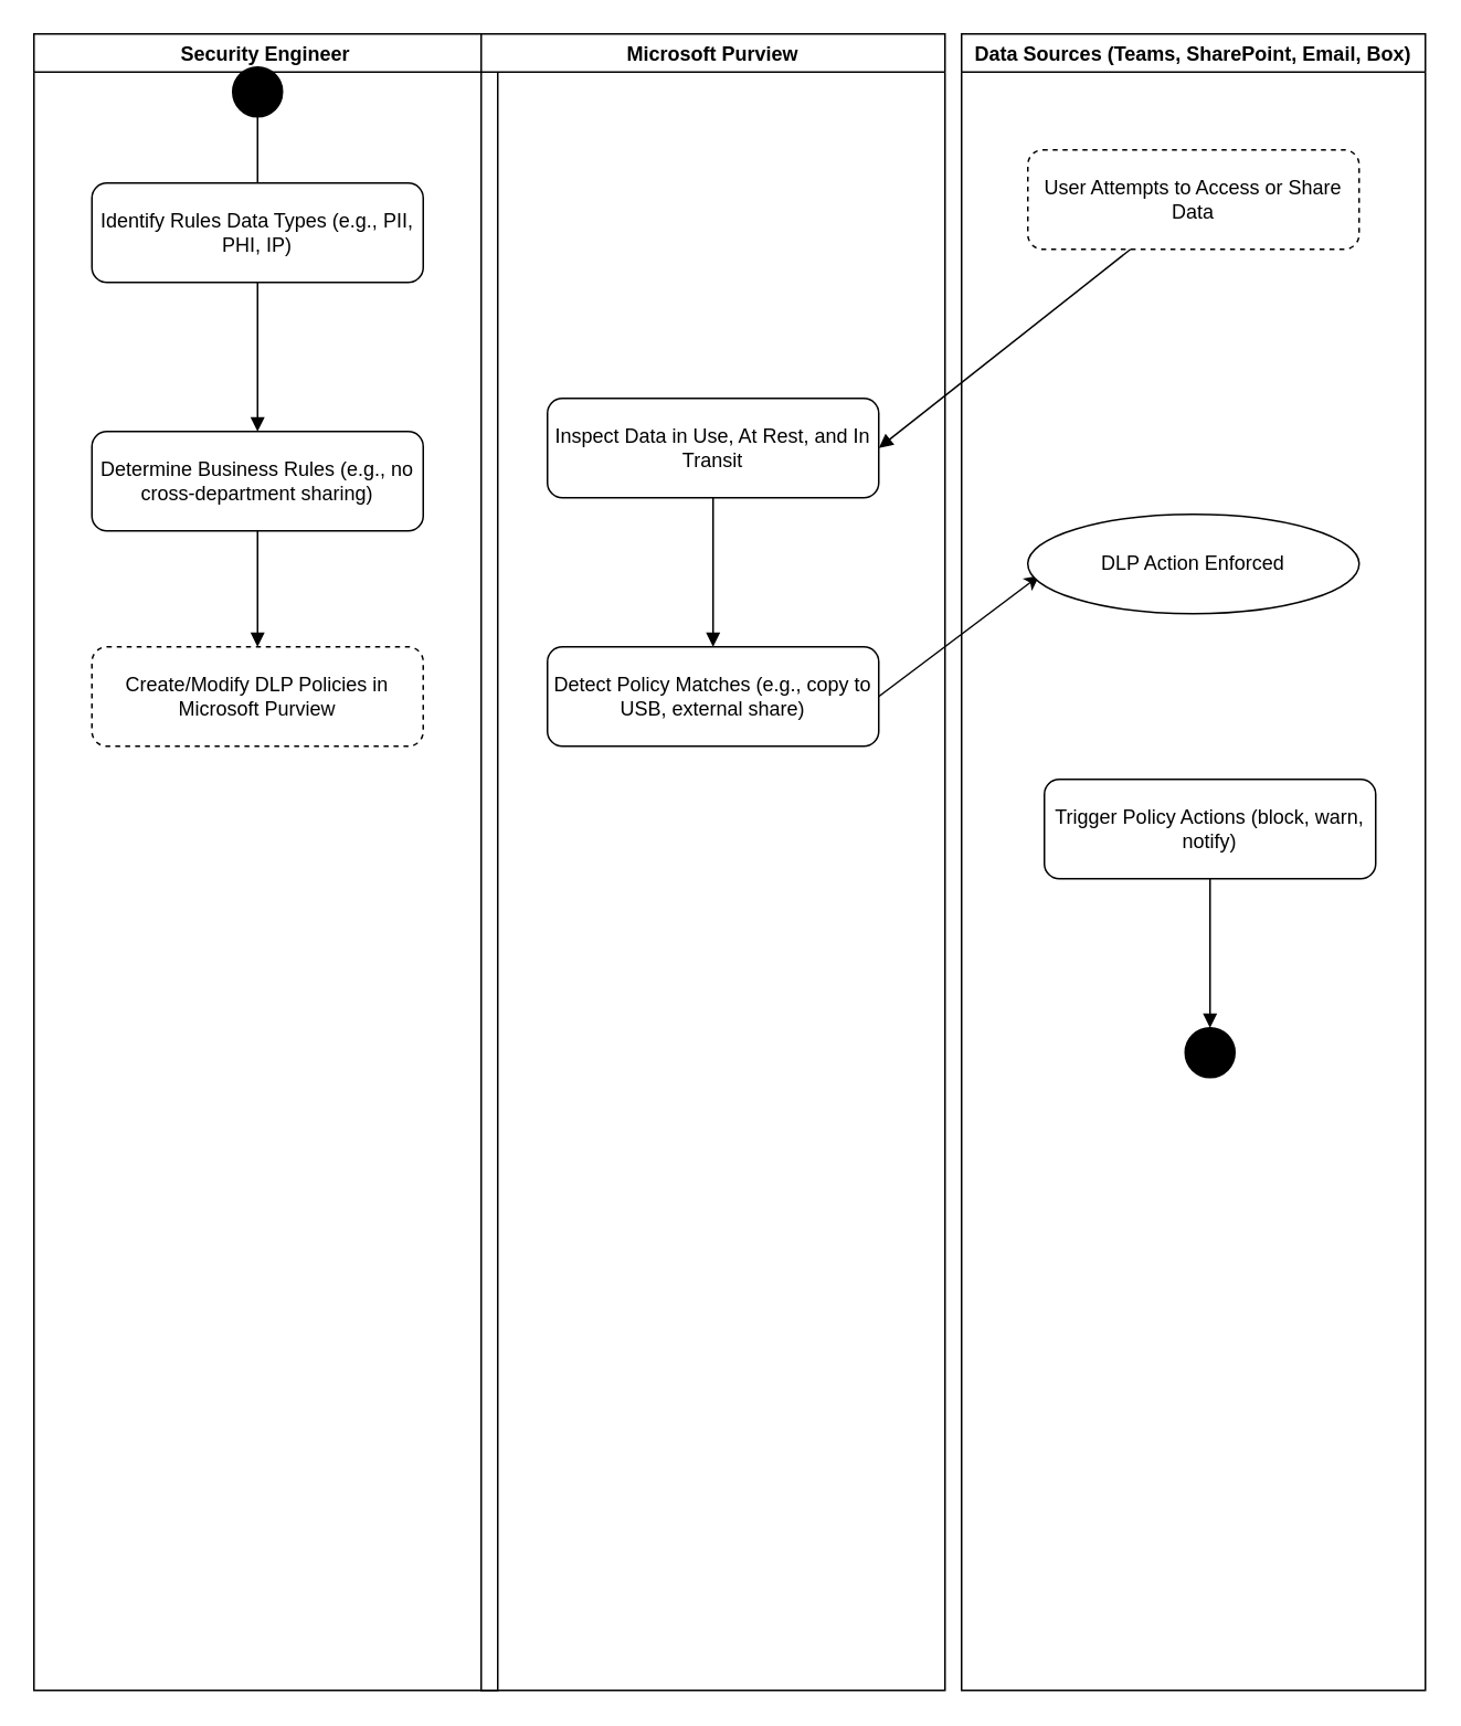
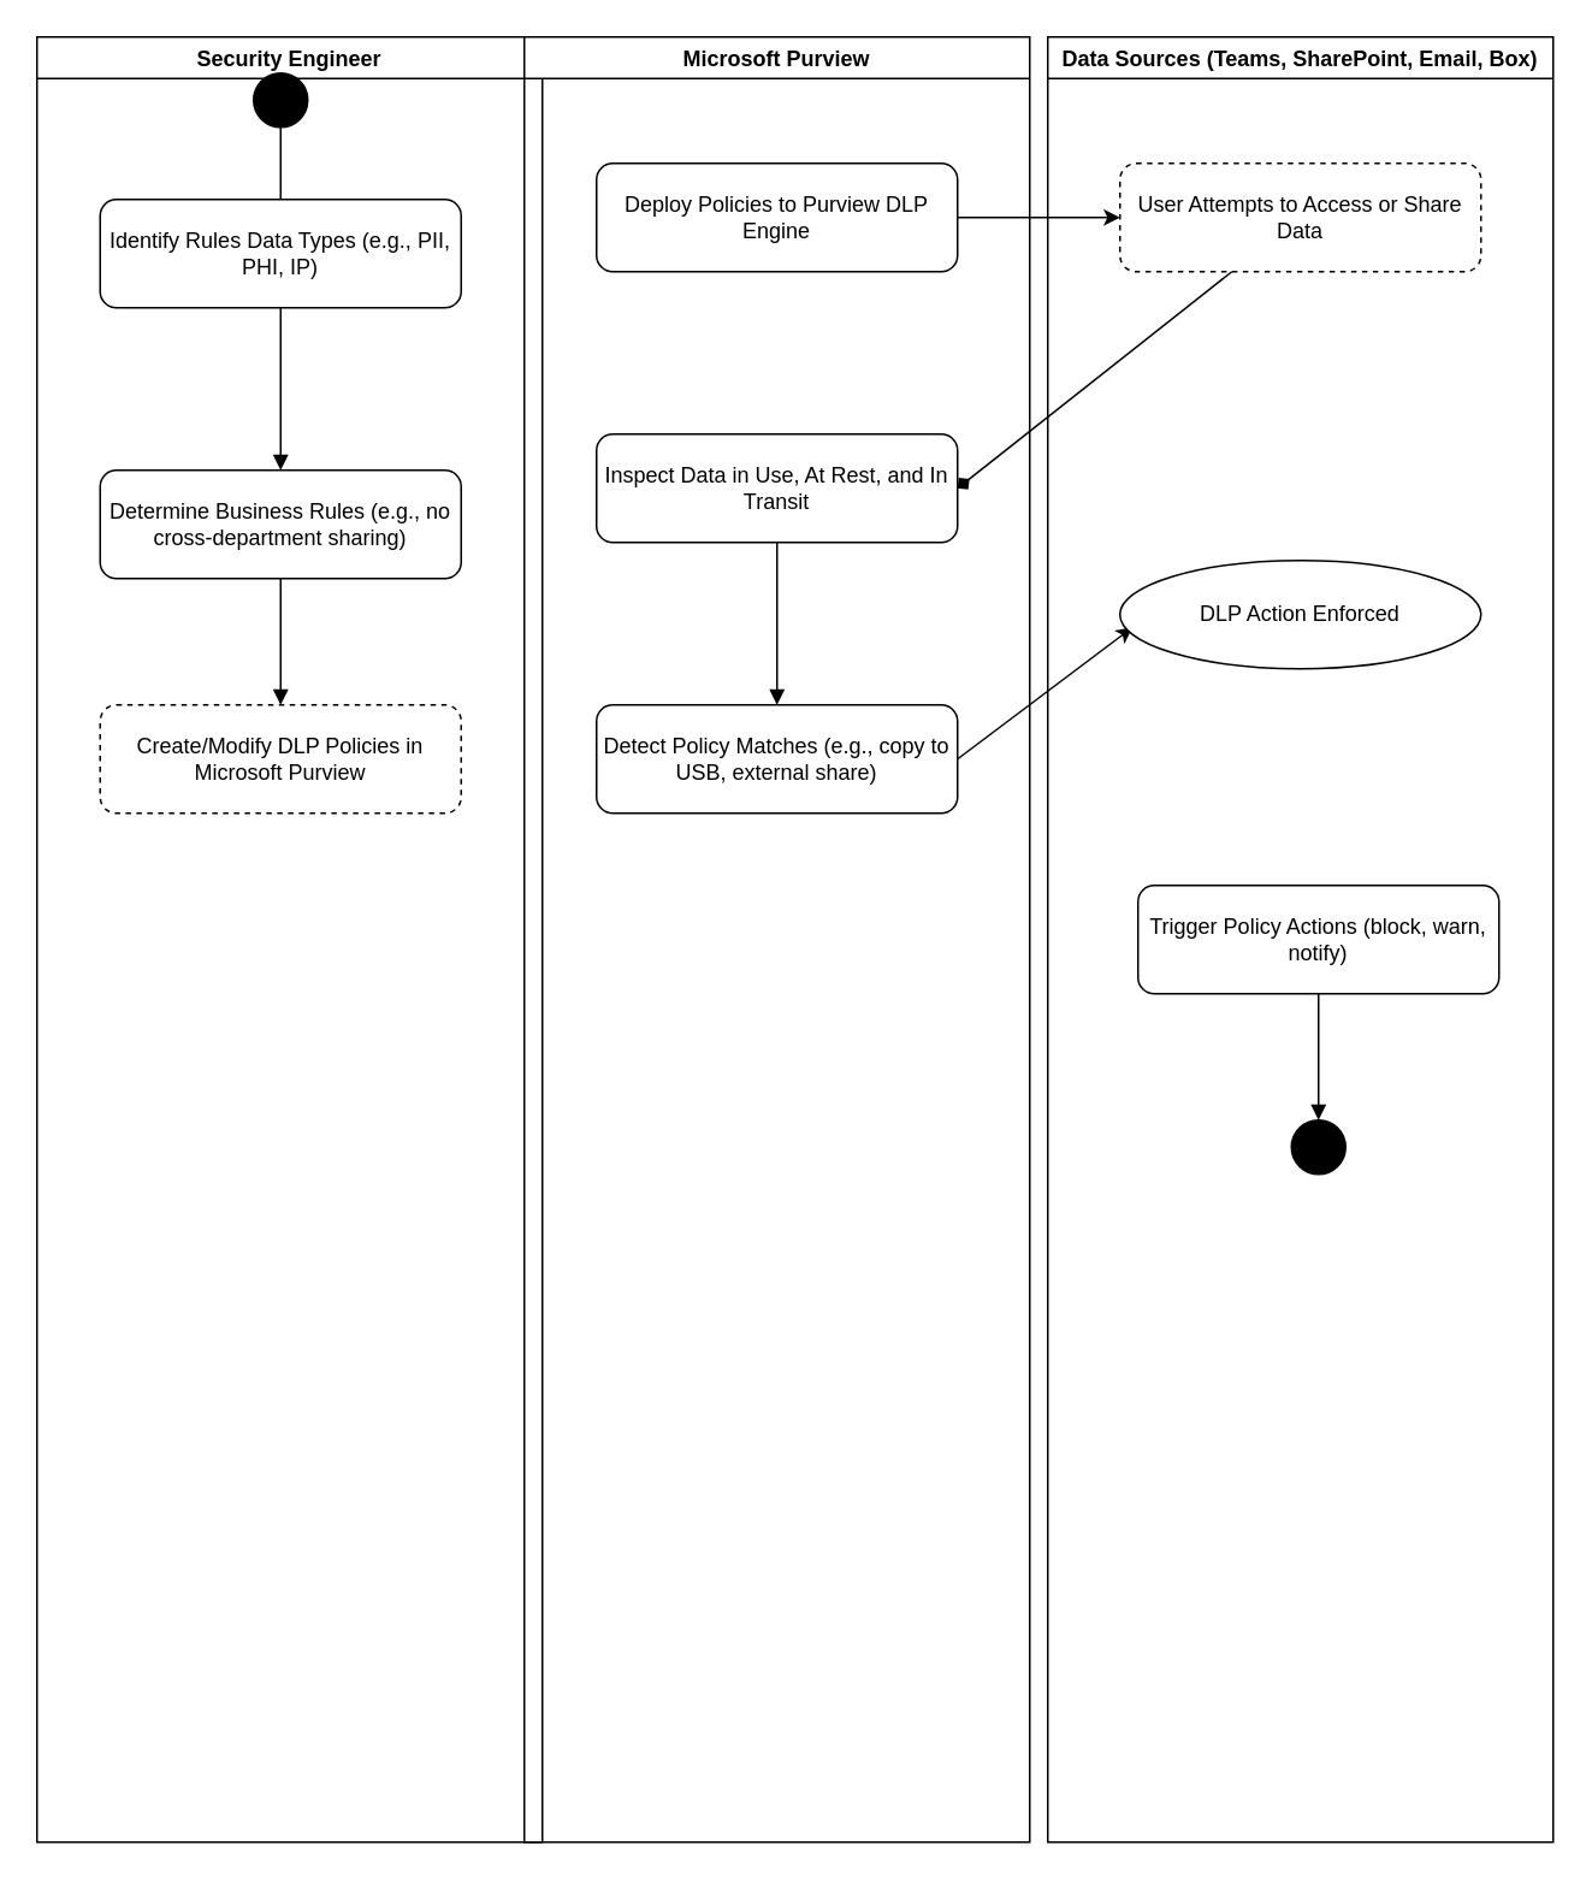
+ <mxCell id="11" value="Deploy Policies to Purview DLP Engine" style="rounded=1;whiteSpace=wrap;html=1;" parent="10" vertex="1"><mxGeometry x="40" y="70" width="200" height="60" as="geometry" /></mxCell>
+ <mxCell id="23" style="edgeStyle=orthogonalEdgeStyle;rounded=0;orthogonalLoop=1;jettySize=auto;html=1;exitX=1;exitY=0.5;exitDx=0;exitDy=0;" edge="1" parent="1" source="11" target="17"><mxGeometry relative="1" as="geometry" /></mxCell>
- <mxCell id="22" style="endArrow=block;entryX=1;entryY=0.5;entryDx=0;entryDy=0;" parent="1" source="17" target="12" edge="1"><mxGeometry relative="1" as="geometry" /></mxCell>
+ <mxCell id="22" style="endArrow=diamond;entryX=1;entryY=0.5;entryDx=0;entryDy=0;" parent="1" source="17" target="12" edge="1"><mxGeometry relative="1" as="geometry" /></mxCell>
- <mxCell id="19" value="Trigger Policy Actions (block, warn, notify)" style="rounded=1;whiteSpace=wrap;html=1;" parent="16" vertex="1"><mxGeometry x="50" y="450" width="200" height="60" as="geometry" /></mxCell>
+ <mxCell id="19" value="Trigger Policy Actions (block, warn, notify)" style="rounded=1;whiteSpace=wrap;html=1;" parent="16" vertex="1"><mxGeometry x="50" y="470" width="200" height="60" as="geometry" /></mxCell>
